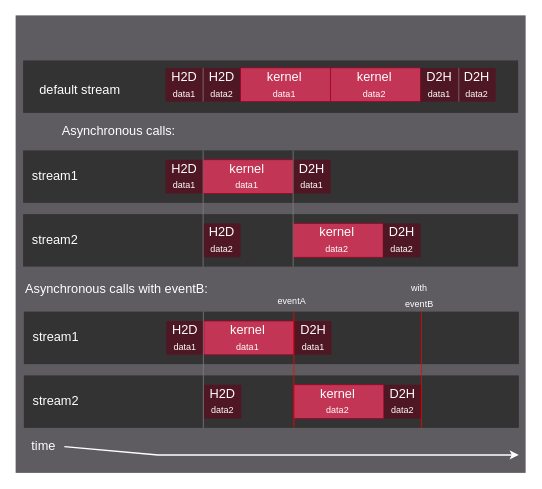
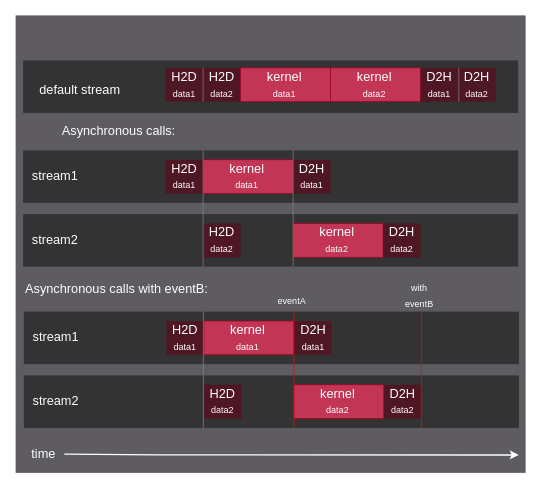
- <mxCell id="3" value="&lt;font face=&quot;Helvetica&quot;&gt;time&lt;/font&gt;" style="text;html=1;strokeColor=none;fillColor=none;align=center;verticalAlign=middle;whiteSpace=wrap;rounded=0;fontSize=17;fontColor=#FFFFFF;" parent="1" vertex="1"><mxGeometry x="30" y="580" width="55" height="30" as="geometry" /></mxCell>
+ <mxCell id="3" value="&lt;font face=&quot;Helvetica&quot;&gt;time&lt;/font&gt;" style="text;html=1;strokeColor=none;fillColor=none;align=center;verticalAlign=middle;whiteSpace=wrap;rounded=0;fontSize=17;fontColor=#FFFFFF;" parent="1" vertex="1"><mxGeometry x="30" y="590" width="55" height="30" as="geometry" /></mxCell>
